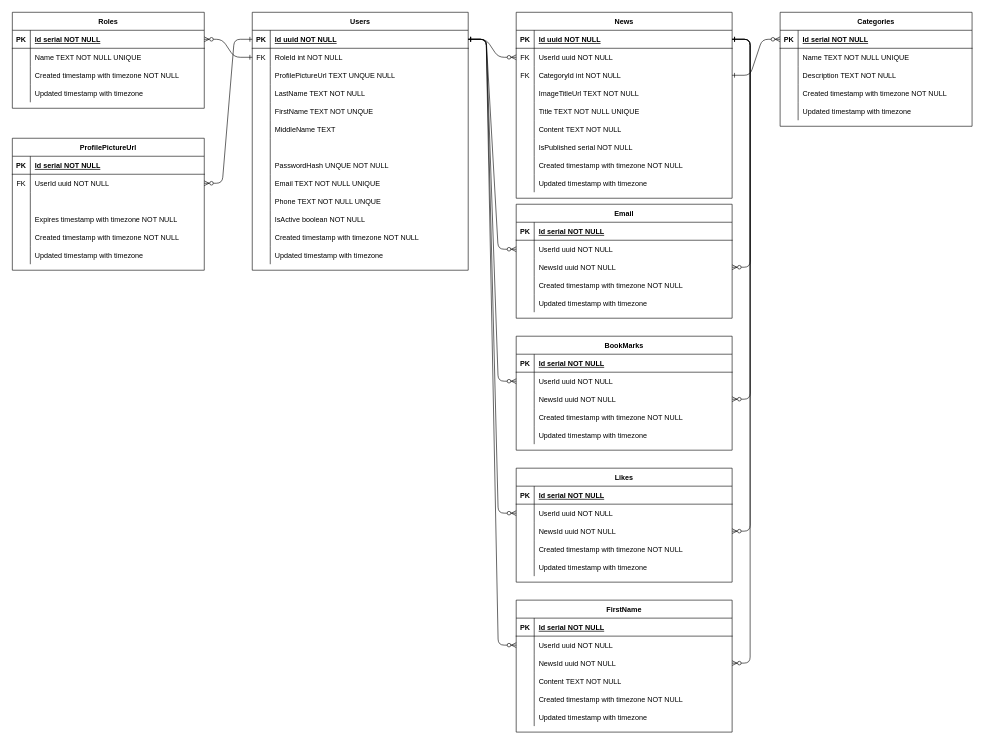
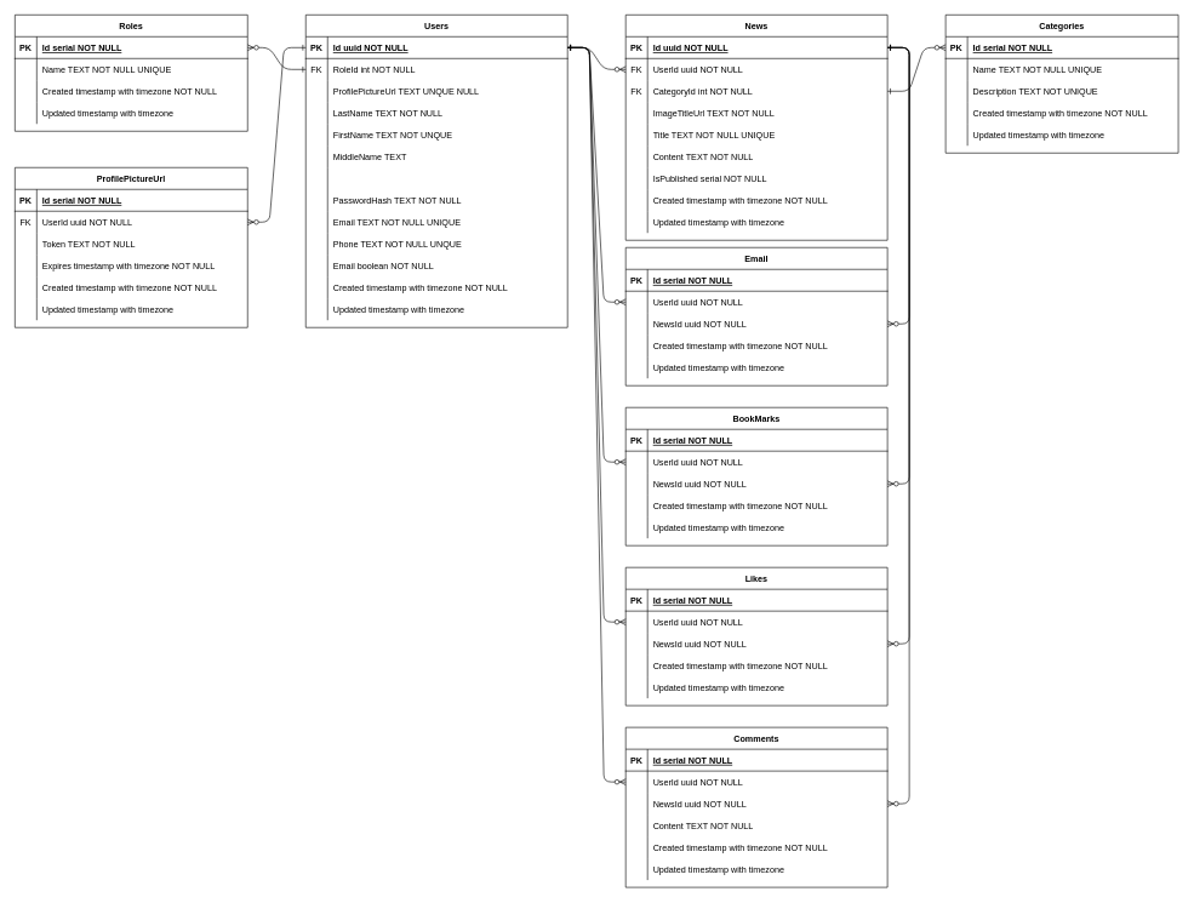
- <mxCell id="188" value="Description TEXT NOT NULL" style="shape=partialRectangle;overflow=hidden;connectable=0;fillColor=none;top=0;left=0;bottom=0;right=0;align=left;spacingLeft=6;" parent="186" vertex="1"><mxGeometry x="30" width="290" height="30" as="geometry"><mxRectangle width="290" height="30" as="alternateBounds" /></mxGeometry></mxCell>
+ <mxCell id="188" value="Description TEXT NOT UNIQUE" style="shape=partialRectangle;overflow=hidden;connectable=0;fillColor=none;top=0;left=0;bottom=0;right=0;align=left;spacingLeft=6;" parent="186" vertex="1"><mxGeometry x="30" width="290" height="30" as="geometry"><mxRectangle width="290" height="30" as="alternateBounds" /></mxGeometry></mxCell>
- <mxCell id="27" value="PasswordHash UNQUE NOT NULL" style="shape=partialRectangle;overflow=hidden;connectable=0;fillColor=none;top=0;left=0;bottom=0;right=0;align=left;spacingLeft=6;" parent="25" vertex="1"><mxGeometry x="30" width="330" height="30" as="geometry"><mxRectangle width="330" height="30" as="alternateBounds" /></mxGeometry></mxCell>
+ <mxCell id="27" value="PasswordHash TEXT NOT NULL" style="shape=partialRectangle;overflow=hidden;connectable=0;fillColor=none;top=0;left=0;bottom=0;right=0;align=left;spacingLeft=6;" parent="25" vertex="1"><mxGeometry x="30" width="330" height="30" as="geometry"><mxRectangle width="330" height="30" as="alternateBounds" /></mxGeometry></mxCell>
+ <mxCell id="52" value="Token TEXT NOT NULL" style="shape=partialRectangle;overflow=hidden;connectable=0;fillColor=none;top=0;left=0;bottom=0;right=0;align=left;spacingLeft=6;" parent="50" vertex="1"><mxGeometry x="30" width="290" height="30" as="geometry"><mxRectangle width="290" height="30" as="alternateBounds" /></mxGeometry></mxCell>
- <mxCell id="36" value="IsActive boolean NOT NULL" style="shape=partialRectangle;overflow=hidden;connectable=0;fillColor=none;top=0;left=0;bottom=0;right=0;align=left;spacingLeft=6;" parent="34" vertex="1"><mxGeometry x="30" width="330" height="30" as="geometry"><mxRectangle width="330" height="30" as="alternateBounds" /></mxGeometry></mxCell>
+ <mxCell id="36" value="Email boolean NOT NULL" style="shape=partialRectangle;overflow=hidden;connectable=0;fillColor=none;top=0;left=0;bottom=0;right=0;align=left;spacingLeft=6;" parent="34" vertex="1"><mxGeometry x="30" width="330" height="30" as="geometry"><mxRectangle width="330" height="30" as="alternateBounds" /></mxGeometry></mxCell>
- <mxCell id="158" value="FirstName" style="shape=table;startSize=30;container=1;collapsible=1;childLayout=tableLayout;fixedRows=1;rowLines=0;fontStyle=1;align=center;resizeLast=1;" parent="1" vertex="1"><mxGeometry x="860" y="1000" width="360" height="220" as="geometry" /></mxCell>
+ <mxCell id="158" value="Comments" style="shape=table;startSize=30;container=1;collapsible=1;childLayout=tableLayout;fixedRows=1;rowLines=0;fontStyle=1;align=center;resizeLast=1;" parent="1" vertex="1"><mxGeometry x="860" y="1000" width="360" height="220" as="geometry" /></mxCell>
